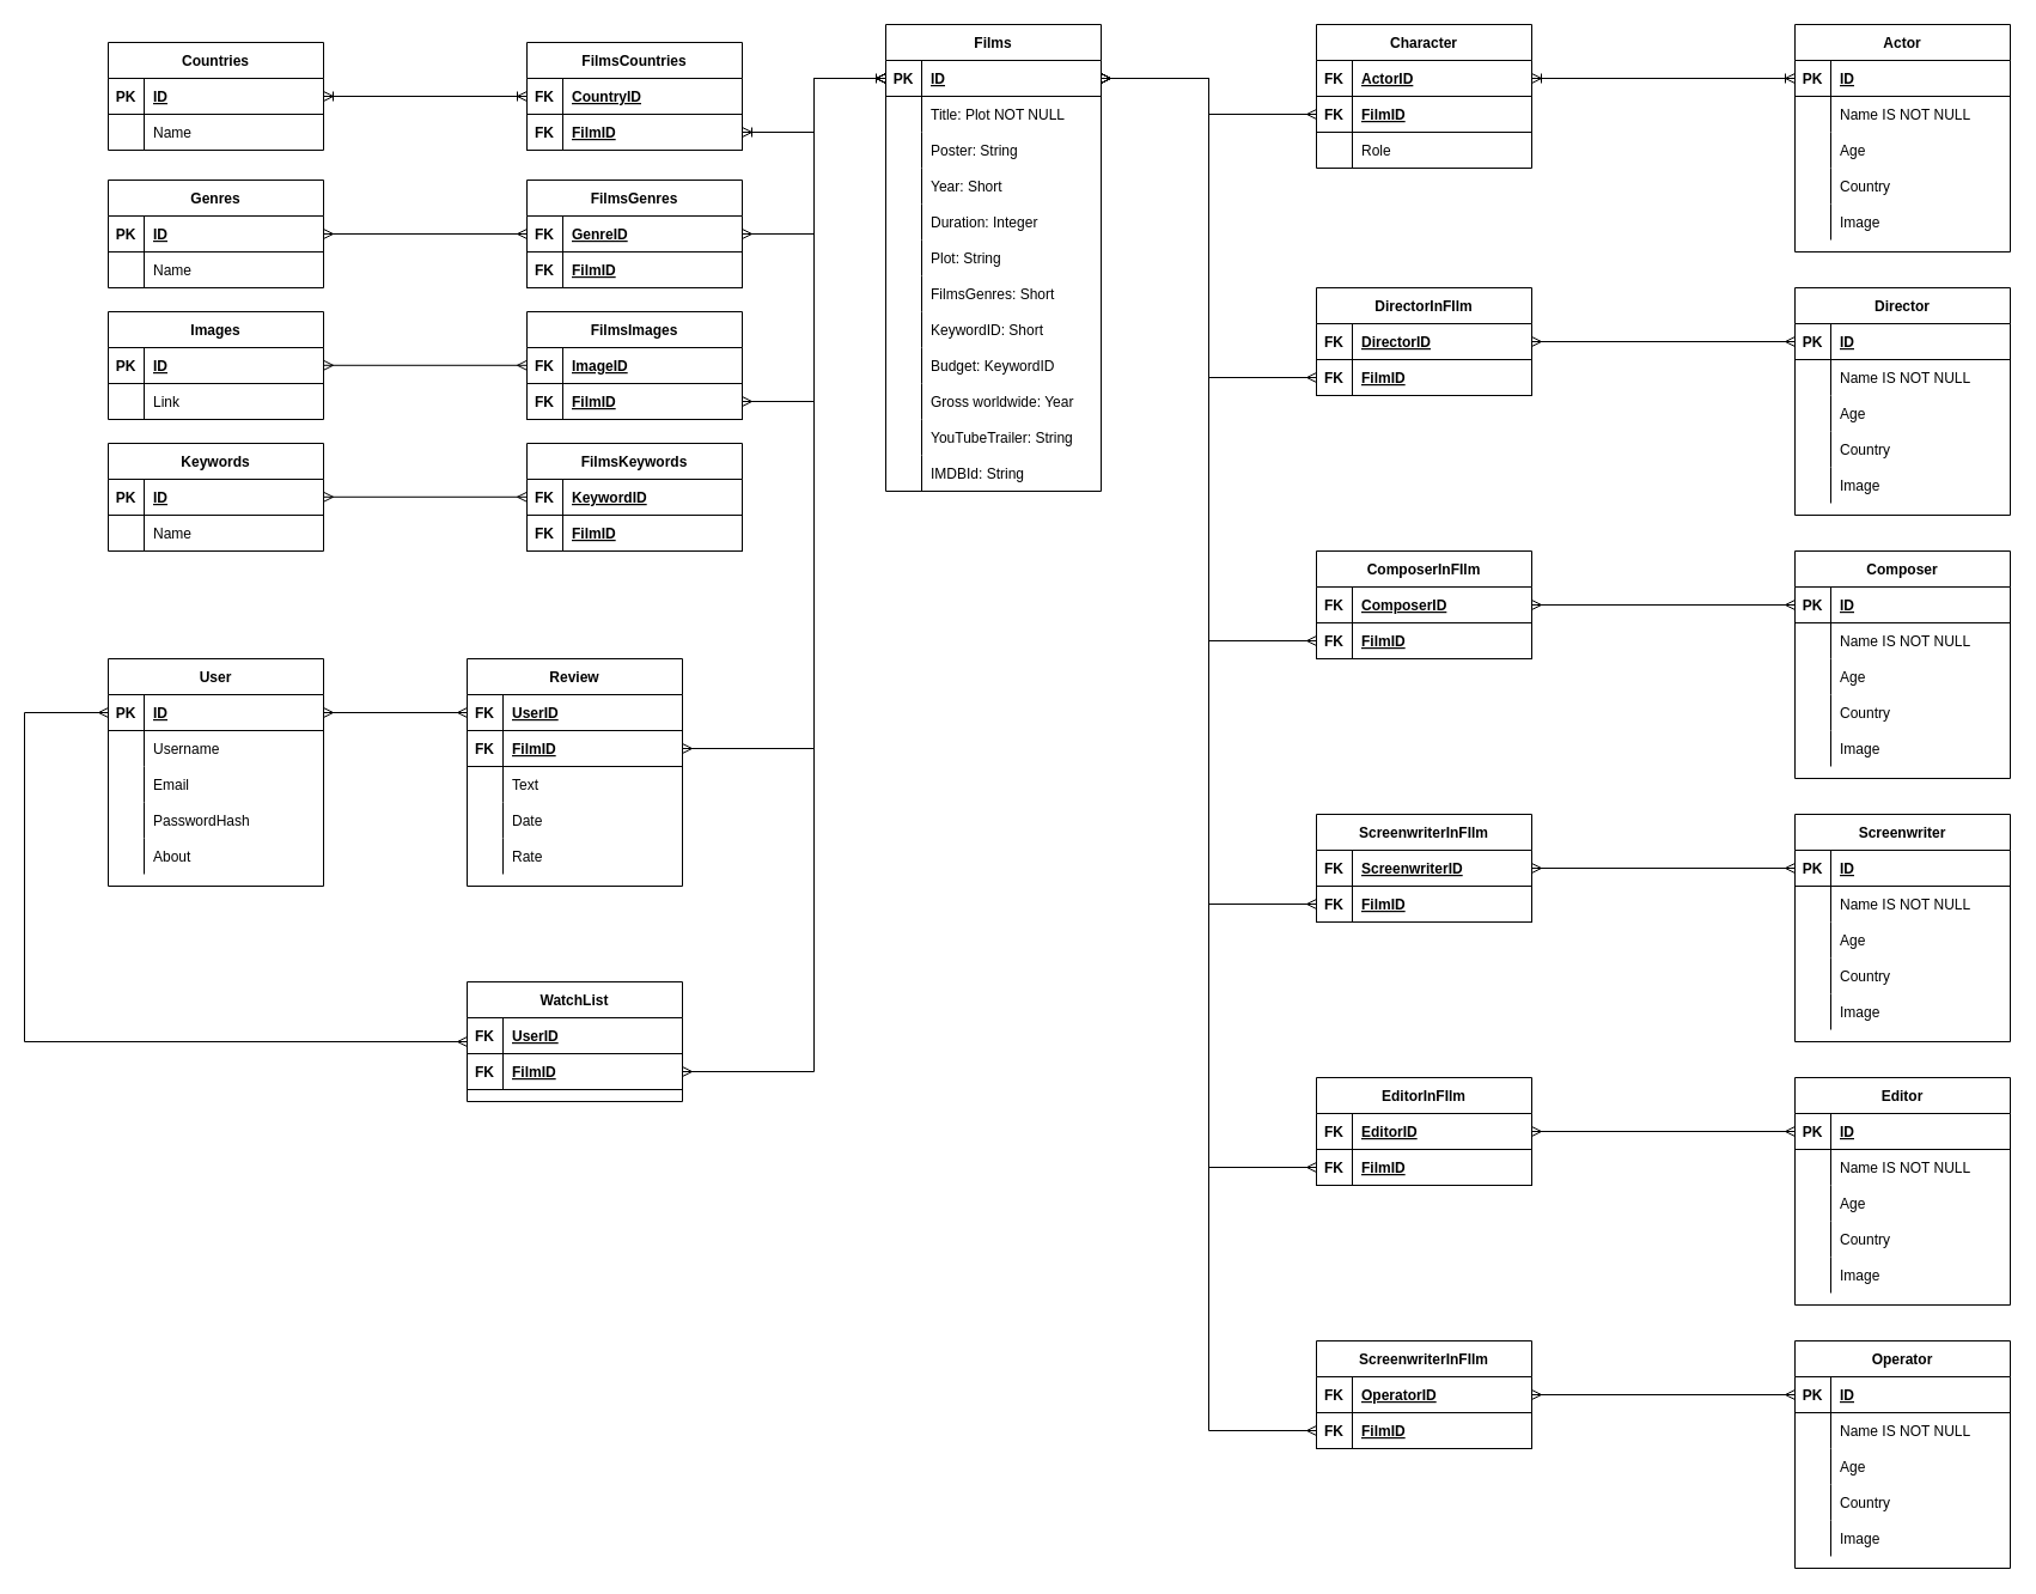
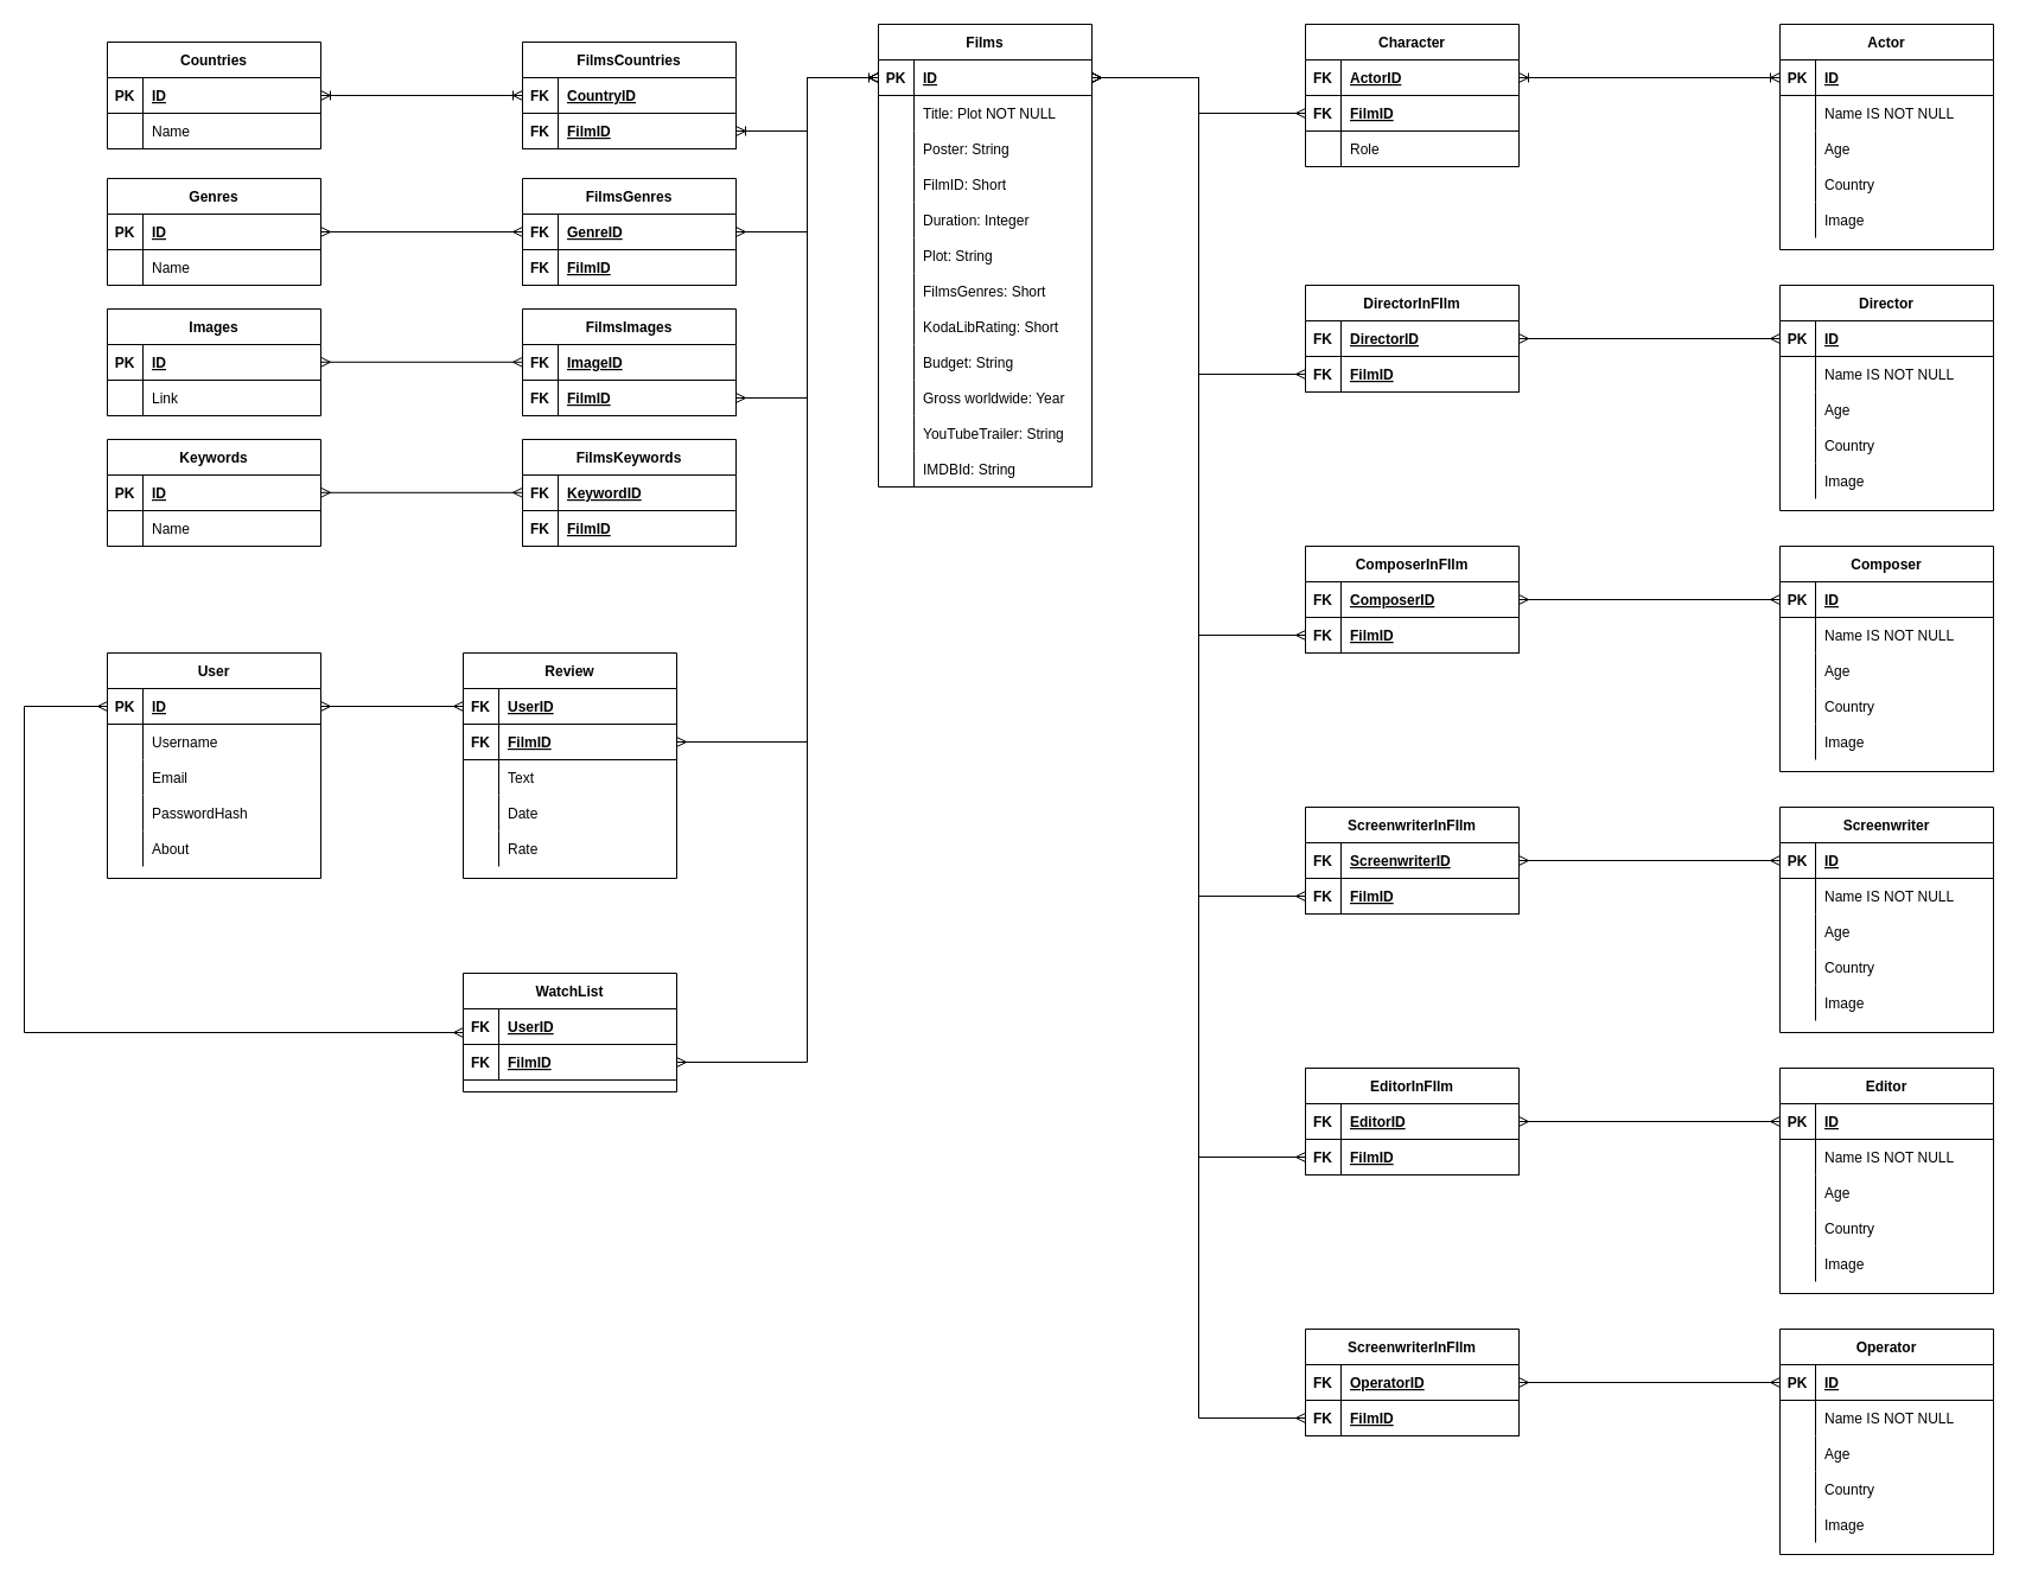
- <mxCell id="14" value="Year: Short" style="shape=partialRectangle;connectable=0;fillColor=none;top=0;left=0;bottom=0;right=0;align=left;spacingLeft=6;overflow=hidden;rounded=0;" parent="12" vertex="1"><mxGeometry x="30" width="150" height="30" as="geometry"><mxRectangle width="150" height="30" as="alternateBounds" /></mxGeometry></mxCell>
+ <mxCell id="14" value="FilmID: Short" style="shape=partialRectangle;connectable=0;fillColor=none;top=0;left=0;bottom=0;right=0;align=left;spacingLeft=6;overflow=hidden;rounded=0;" parent="12" vertex="1"><mxGeometry x="30" width="150" height="30" as="geometry"><mxRectangle width="150" height="30" as="alternateBounds" /></mxGeometry></mxCell>
- <mxCell id="26" value="KeywordID: Short" style="shape=partialRectangle;connectable=0;fillColor=none;top=0;left=0;bottom=0;right=0;align=left;spacingLeft=6;overflow=hidden;rounded=0;" vertex="1" parent="24"><mxGeometry x="30" width="150" height="30" as="geometry"><mxRectangle width="150" height="30" as="alternateBounds" /></mxGeometry></mxCell>
+ <mxCell id="26" value="KodaLibRating: Short" style="shape=partialRectangle;connectable=0;fillColor=none;top=0;left=0;bottom=0;right=0;align=left;spacingLeft=6;overflow=hidden;rounded=0;" vertex="1" parent="24"><mxGeometry x="30" width="150" height="30" as="geometry"><mxRectangle width="150" height="30" as="alternateBounds" /></mxGeometry></mxCell>
- <mxCell id="29" value="Budget: KeywordID" style="shape=partialRectangle;connectable=0;fillColor=none;top=0;left=0;bottom=0;right=0;align=left;spacingLeft=6;overflow=hidden;rounded=0;" vertex="1" parent="27"><mxGeometry x="30" width="150" height="30" as="geometry"><mxRectangle width="150" height="30" as="alternateBounds" /></mxGeometry></mxCell>
+ <mxCell id="29" value="Budget: String" style="shape=partialRectangle;connectable=0;fillColor=none;top=0;left=0;bottom=0;right=0;align=left;spacingLeft=6;overflow=hidden;rounded=0;" vertex="1" parent="27"><mxGeometry x="30" width="150" height="30" as="geometry"><mxRectangle width="150" height="30" as="alternateBounds" /></mxGeometry></mxCell>
